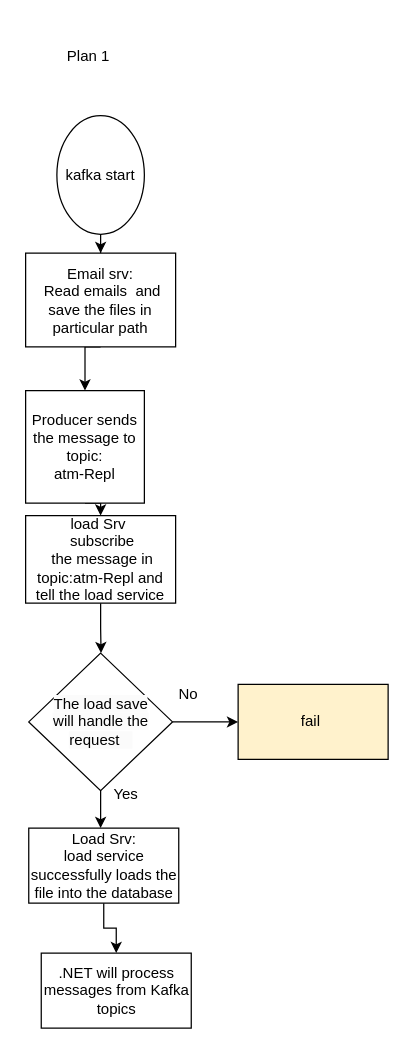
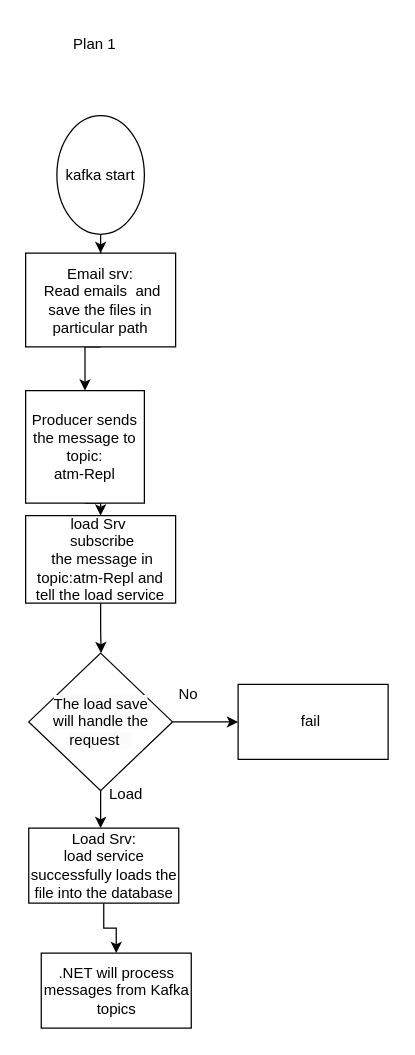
- <mxCell id="16" value="Plan 1" style="text;html=1;align=center;verticalAlign=middle;resizable=0;points=[];autosize=1;strokeColor=none;fillColor=none;" parent="1" vertex="1"><mxGeometry x="40" y="30" width="60" height="30" as="geometry" /></mxCell>
+ <mxCell id="16" value="Plan 1" style="text;html=1;align=center;verticalAlign=middle;resizable=0;points=[];autosize=1;strokeColor=none;fillColor=none;" parent="1" vertex="1"><mxGeometry x="45" y="20" width="60" height="30" as="geometry" /></mxCell>
- <mxCell id="8" value="fail&amp;nbsp;" style="rounded=0;whiteSpace=wrap;html=1;fillColor=#fff2cc;" parent="1" vertex="1"><mxGeometry x="190" y="547" width="120" height="60" as="geometry" /></mxCell>
+ <mxCell id="8" value="fail&amp;nbsp;" style="rounded=0;whiteSpace=wrap;html=1;" parent="1" vertex="1"><mxGeometry x="190" y="547" width="120" height="60" as="geometry" /></mxCell>
- <mxCell id="18" value="Yes" style="text;html=1;align=center;verticalAlign=middle;resizable=0;points=[];autosize=1;strokeColor=none;fillColor=none;" parent="1" vertex="1"><mxGeometry x="80" y="620" width="40" height="30" as="geometry" /></mxCell>
+ <mxCell id="18" value="Load" style="text;html=1;align=center;verticalAlign=middle;resizable=0;points=[];autosize=1;strokeColor=none;fillColor=none;" parent="1" vertex="1"><mxGeometry x="80" y="620" width="40" height="30" as="geometry" /></mxCell>
